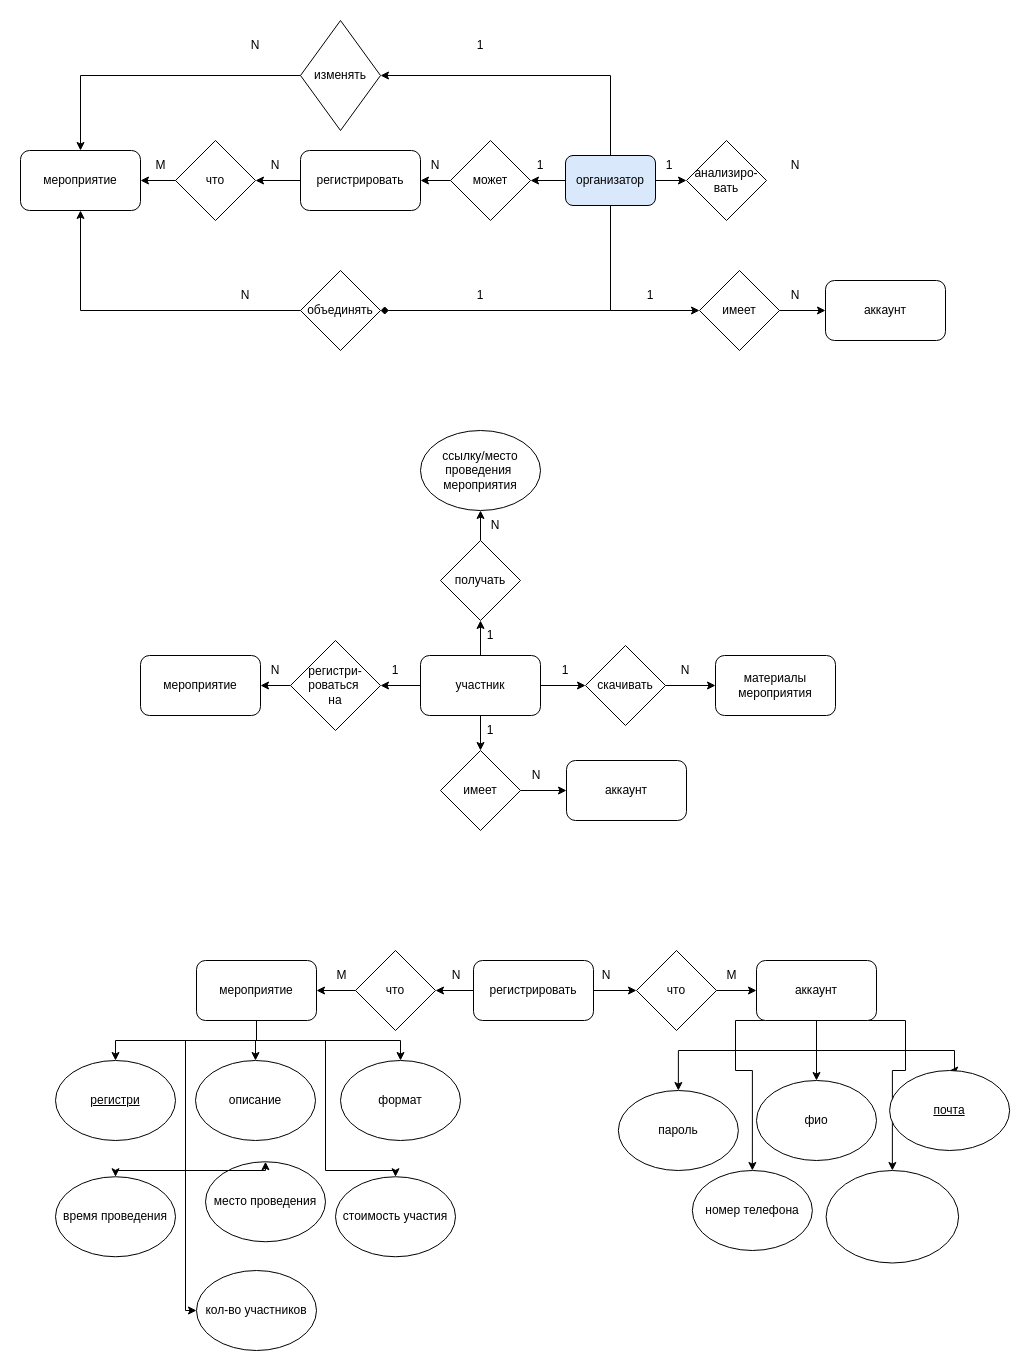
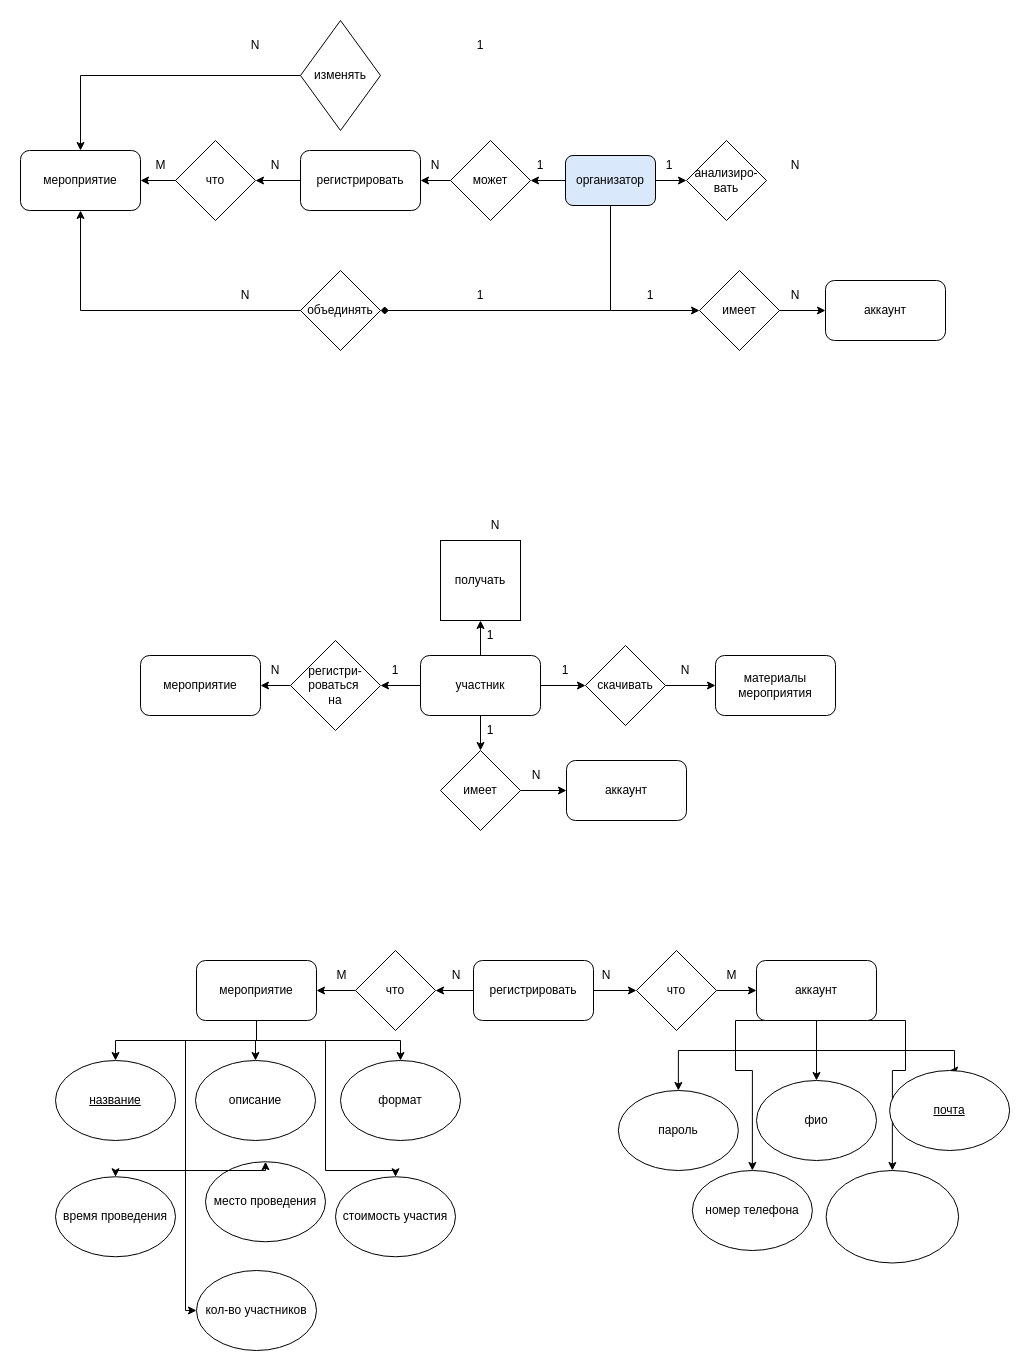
- <mxCell id="3" style="edgeStyle=orthogonalEdgeStyle;rounded=0;orthogonalLoop=1;jettySize=auto;html=1;exitX=0.5;exitY=0;exitDx=0;exitDy=0;entryX=1;entryY=0.5;entryDx=0;entryDy=0;" edge="1" parent="1" source="8" target="10"><mxGeometry relative="1" as="geometry" /></mxCell>
- <mxCell id="28" value="ссылку/место&lt;div&gt;проведения&amp;nbsp;&lt;/div&gt;&lt;div&gt;мероприятия&lt;/div&gt;" style="ellipse;whiteSpace=wrap;html=1;" vertex="1" parent="1"><mxGeometry x="420" y="430" width="120" height="80" as="geometry" /></mxCell>
- <mxCell id="26" style="edgeStyle=orthogonalEdgeStyle;rounded=0;orthogonalLoop=1;jettySize=auto;html=1;exitX=0.5;exitY=0;exitDx=0;exitDy=0;entryX=0.5;entryY=1;entryDx=0;entryDy=0;" edge="1" parent="1" source="27" target="28"><mxGeometry relative="1" as="geometry" /></mxCell>
- <mxCell id="27" value="получать" style="rhombus;whiteSpace=wrap;html=1;" vertex="1" parent="1"><mxGeometry x="440" y="540" width="80" height="80" as="geometry" /></mxCell>
+ <mxCell id="27" value="получать" style="whiteSpace=wrap;html=1;rounded=0;" vertex="1" parent="1"><mxGeometry x="440" y="540" width="80" height="80" as="geometry" /></mxCell>
- <mxCell id="87" value="&lt;u&gt;регистри&lt;/u&gt;" style="ellipse;whiteSpace=wrap;html=1;" vertex="1" parent="1"><mxGeometry x="55" y="1060" width="120" height="80" as="geometry" /></mxCell>
+ <mxCell id="87" value="&lt;u&gt;название&lt;/u&gt;" style="ellipse;whiteSpace=wrap;html=1;" vertex="1" parent="1"><mxGeometry x="55" y="1060" width="120" height="80" as="geometry" /></mxCell>
